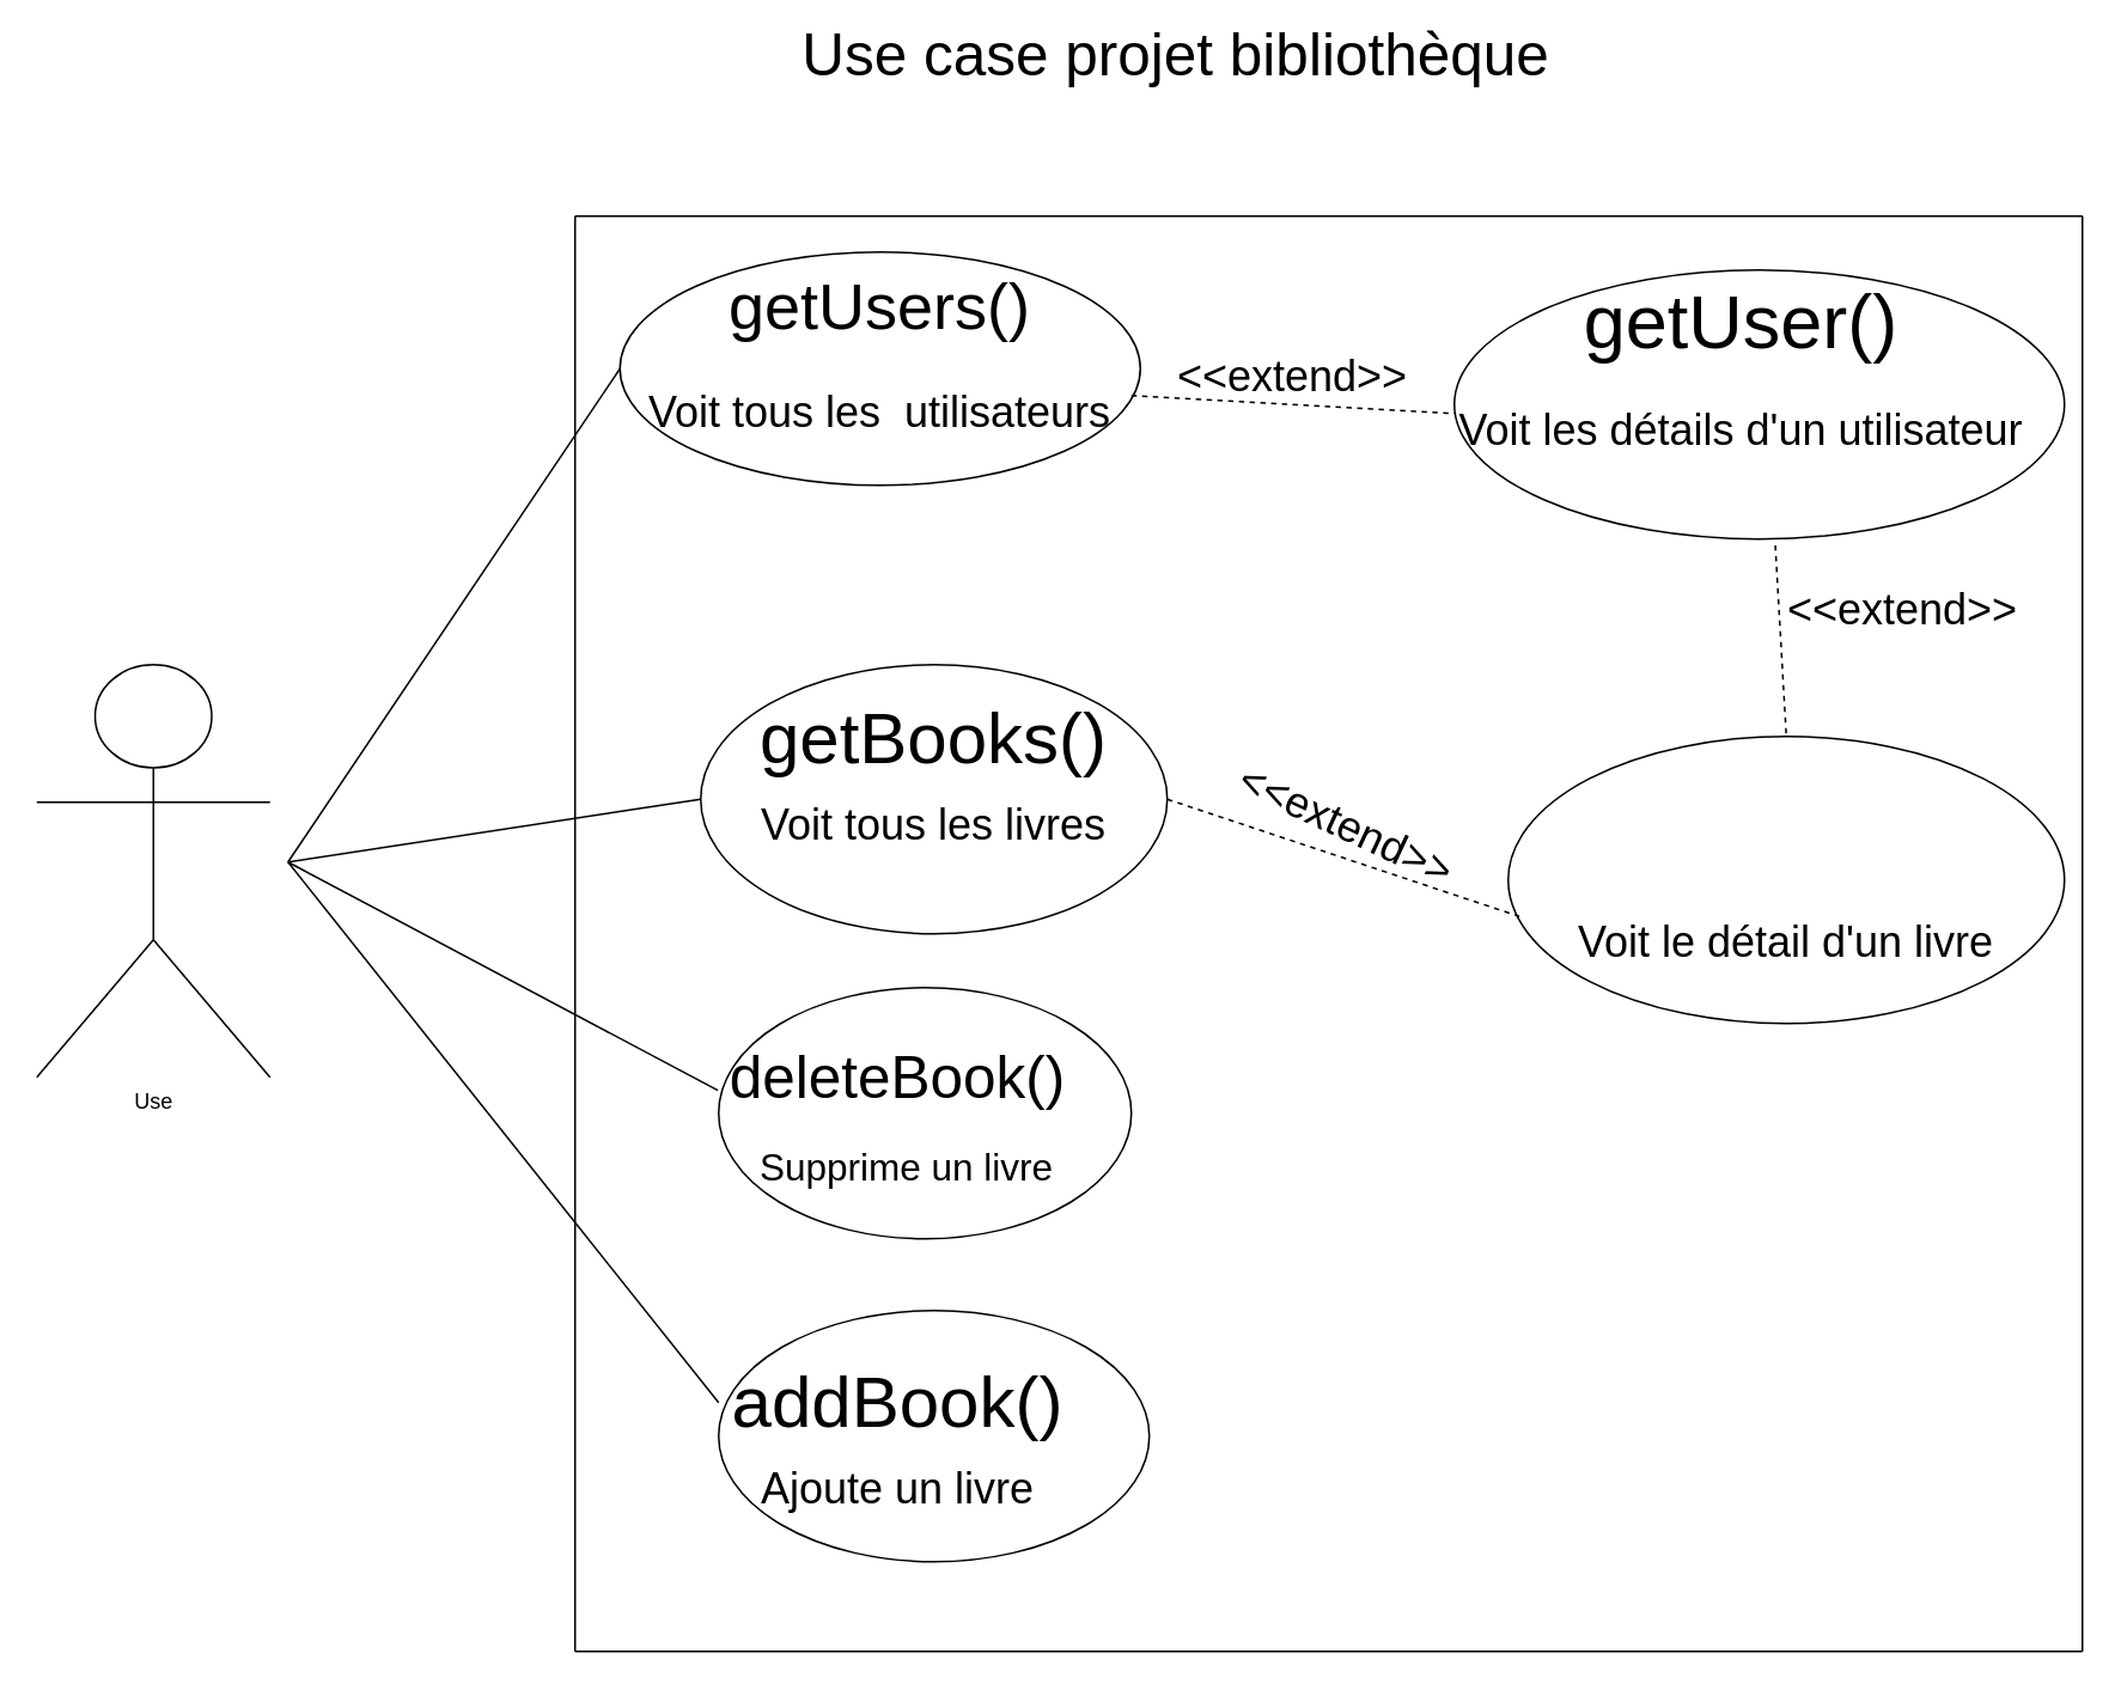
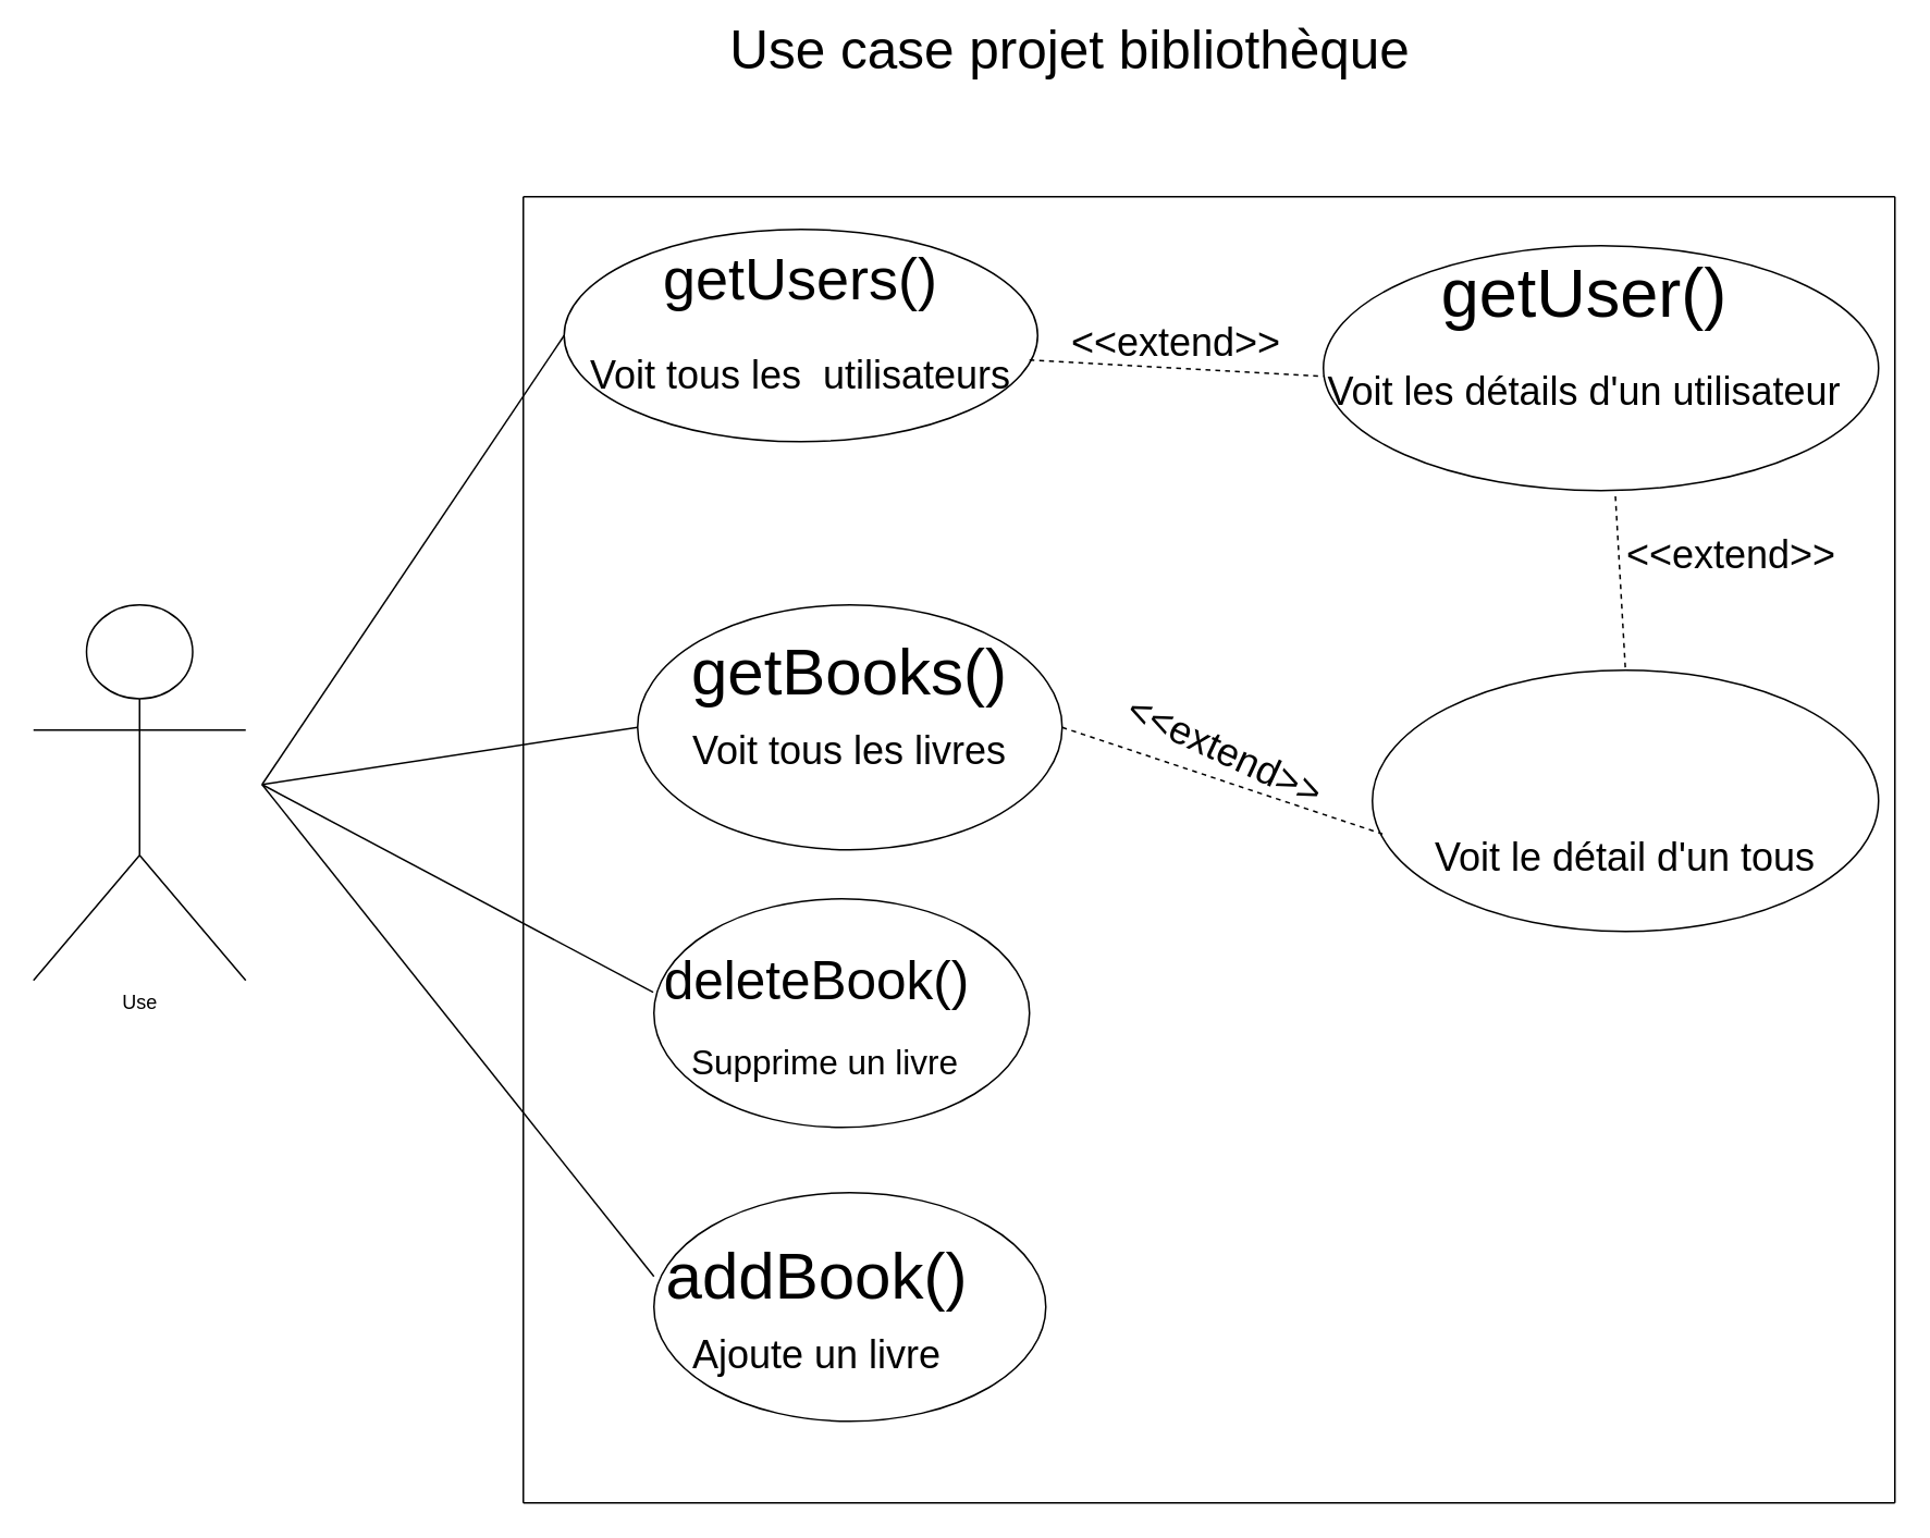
- <mxCell id="20" value="Voit le détail d'un livre" style="text;html=1;strokeColor=none;fillColor=none;align=center;verticalAlign=middle;whiteSpace=wrap;rounded=0;fontSize=24;" parent="1" vertex="1"><mxGeometry x="870" y="515" width="250" height="20" as="geometry" /></mxCell>
+ <mxCell id="20" value="Voit le détail d'un tous" style="text;html=1;strokeColor=none;fillColor=none;align=center;verticalAlign=middle;whiteSpace=wrap;rounded=0;fontSize=24;" parent="1" vertex="1"><mxGeometry x="870" y="515" width="250" height="20" as="geometry" /></mxCell>
